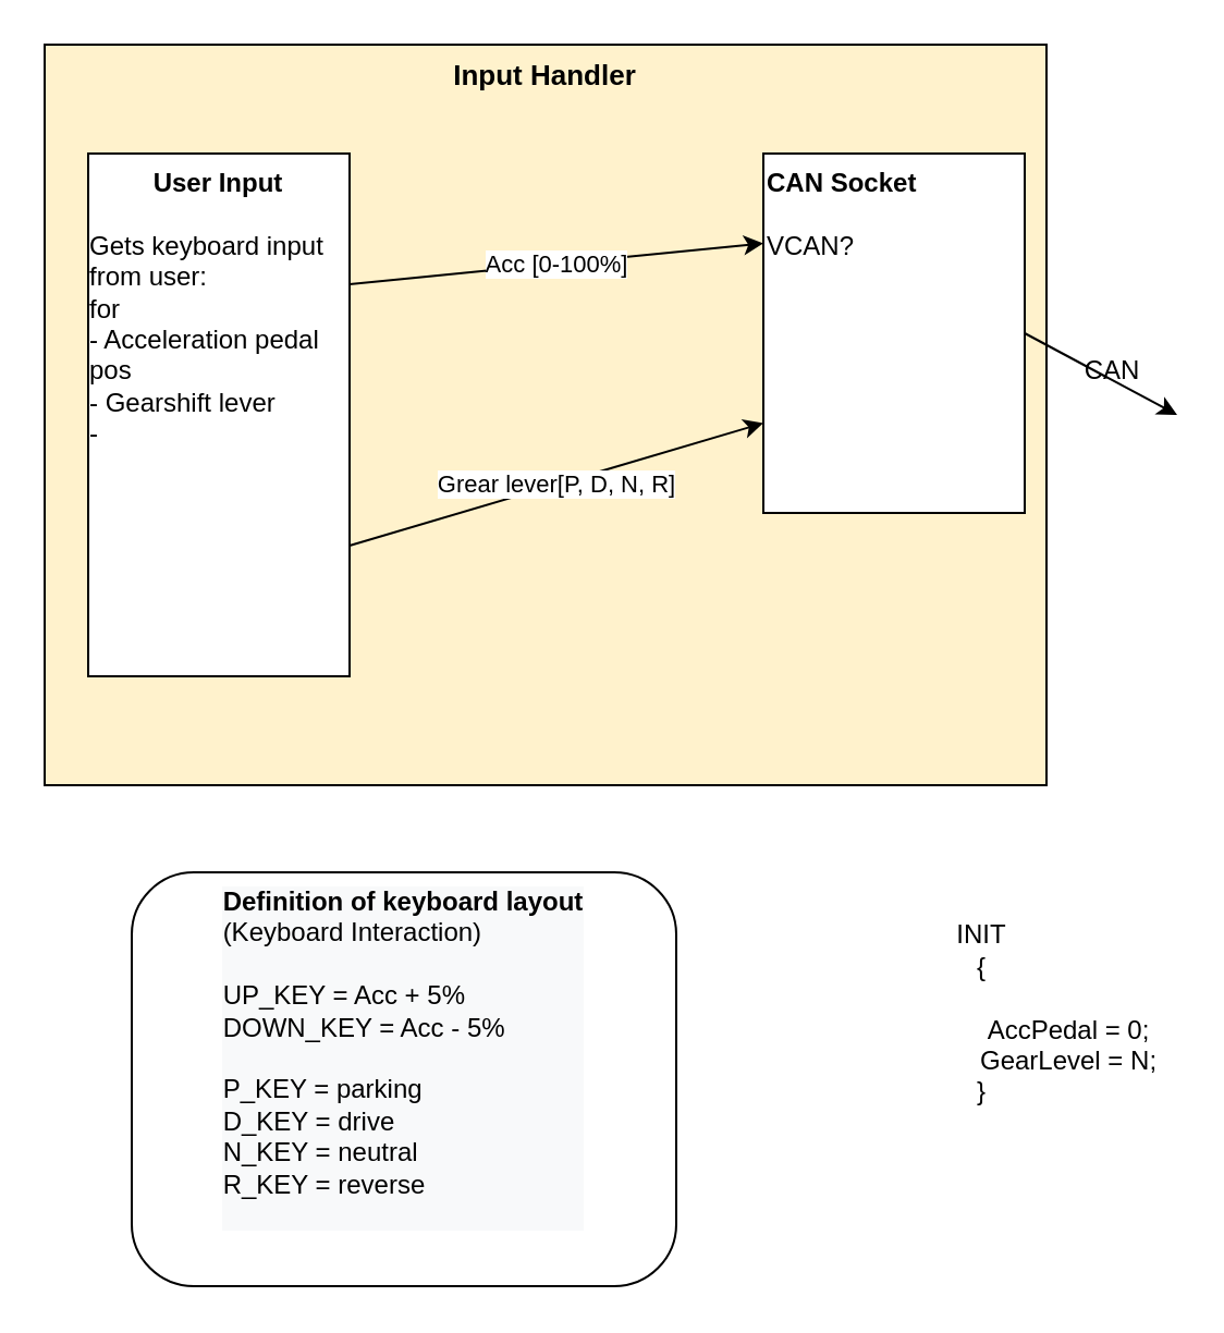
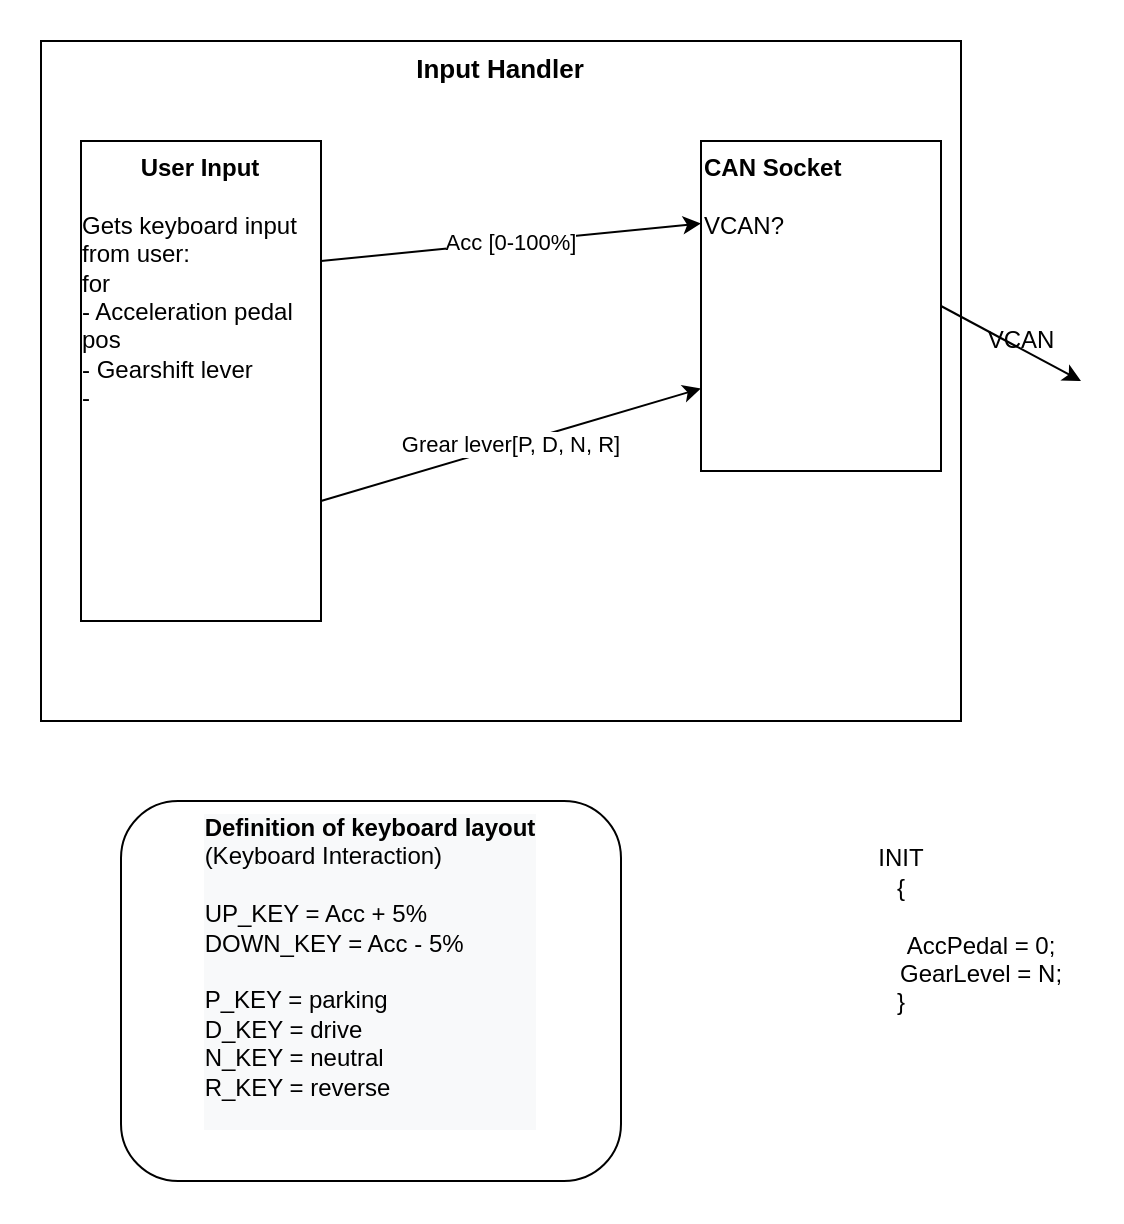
- <mxCell id="9" value="CAN" style="text;html=1;align=center;verticalAlign=middle;resizable=0;points=[];autosize=1;strokeColor=none;" parent="1" vertex="1"><mxGeometry x="490" y="160" width="40" height="20" as="geometry" /></mxCell>
+ <mxCell id="9" value="VCAN" style="text;html=1;align=center;verticalAlign=middle;resizable=0;points=[];autosize=1;strokeColor=none;" parent="1" vertex="1"><mxGeometry x="490" y="160" width="40" height="20" as="geometry" /></mxCell>
- <mxCell id="2" value="&lt;b&gt;&lt;font style=&quot;font-size: 13px&quot;&gt;Input Handler&lt;/font&gt;&lt;/b&gt;" style="rounded=0;whiteSpace=wrap;html=1;align=center;verticalAlign=top;fillColor=#fff2cc;" parent="1" vertex="1"><mxGeometry x="20" y="20" width="460" height="340" as="geometry" /></mxCell>
+ <mxCell id="2" value="&lt;b&gt;&lt;font style=&quot;font-size: 13px&quot;&gt;Input Handler&lt;/font&gt;&lt;/b&gt;" style="rounded=0;whiteSpace=wrap;html=1;align=center;verticalAlign=top;" parent="1" vertex="1"><mxGeometry x="20" y="20" width="460" height="340" as="geometry" /></mxCell>
